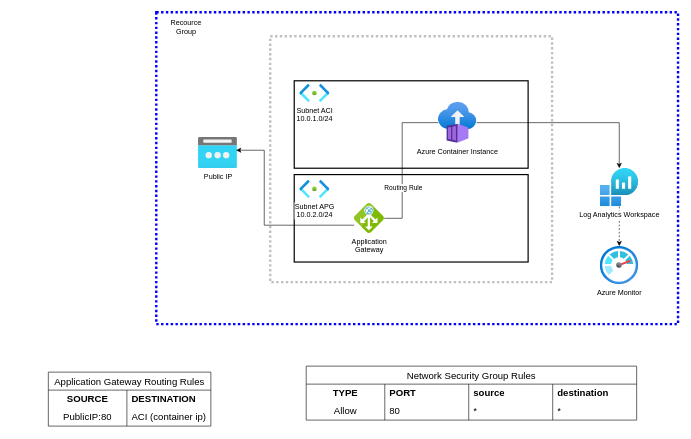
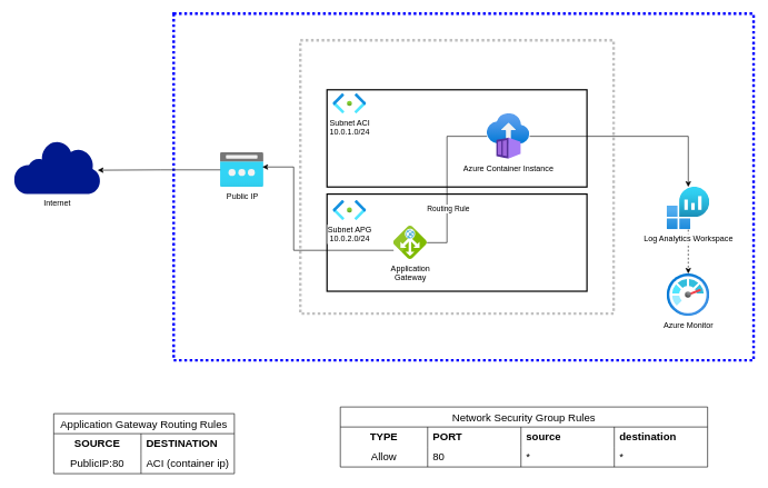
- <mxCell id="13" value="Recource Group" style="text;html=1;align=center;verticalAlign=middle;whiteSpace=wrap;rounded=0;" parent="1" vertex="1"><mxGeometry x="280" y="30" width="60" height="30" as="geometry" /></mxCell>
+ <mxCell id="10" value="Internet" style="sketch=0;aspect=fixed;pointerEvents=1;shadow=0;dashed=0;html=1;strokeColor=none;labelPosition=center;verticalLabelPosition=bottom;verticalAlign=top;align=center;fillColor=#00188D;shape=mxgraph.mscae.enterprise.internet" parent="1" vertex="1"><mxGeometry x="20" y="210" width="130" height="80.6" as="geometry" /></mxCell>
+ <mxCell id="11" style="edgeStyle=orthogonalEdgeStyle;rounded=0;orthogonalLoop=1;jettySize=auto;html=1;entryX=0.969;entryY=0.556;entryDx=0;entryDy=0;entryPerimeter=0;" parent="1" source="8" target="10" edge="1"><mxGeometry relative="1" as="geometry" /></mxCell>
